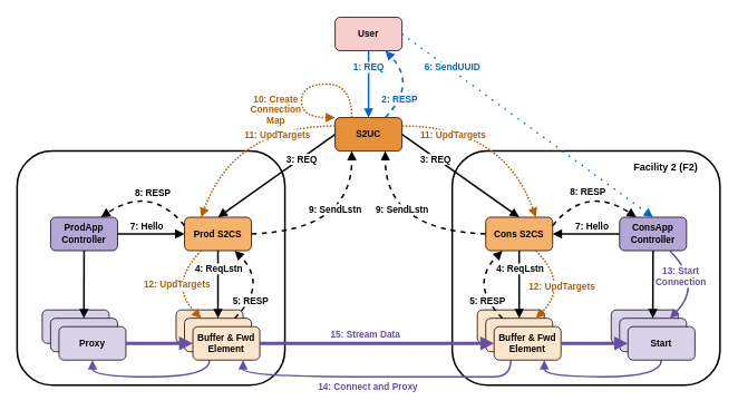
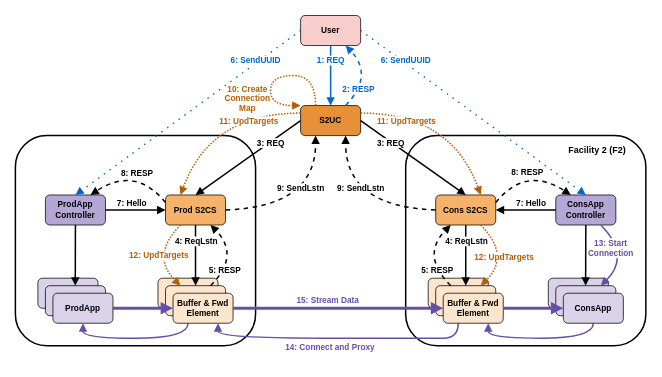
+ <mxCell id="69" value="&lt;b&gt;6: SendUUID&lt;/b&gt;" style="orthogonalLoop=1;jettySize=auto;endArrow=block;endFill=1;strokeWidth=1.9;horizontal=1;verticalAlign=middle;labelBorderColor=none;fontFamily=Helvetica;html=1;labelPosition=center;verticalLabelPosition=middle;align=center;exitX=0;exitY=0.5;exitDx=0;exitDy=0;entryX=0.5;entryY=0;entryDx=0;entryDy=0;dashed=1;dashPattern=1 4;curved=1;strokeColor=#0066CC;fontColor=#0066CC;" parent="1" source="62" target="4" edge="1"><mxGeometry x="-0.612" y="-3" relative="1" as="geometry"><mxPoint as="offset" /><mxPoint x="310" as="sourcePoint" y="-10" /><mxPoint x="190" y="50" as="targetPoint" /><Array as="points" /></mxGeometry></mxCell>
- <mxCell id="7" value="&lt;b style=&quot;font-size: 11px;&quot;&gt;Proxy&lt;/b&gt;" style="rounded=1;whiteSpace=wrap;html=1;fillColor=#d9d2e9ff;fontSize=11;" parent="1" vertex="1"><mxGeometry x="70" y="390" width="80" height="40" as="geometry" /></mxCell>
+ <mxCell id="7" value="&lt;b style=&quot;font-size: 11px;&quot;&gt;ProdApp&lt;/b&gt;" style="rounded=1;whiteSpace=wrap;html=1;fillColor=#d9d2e9ff;fontSize=11;" parent="1" vertex="1"><mxGeometry x="70" y="390" width="80" height="40" as="geometry" /></mxCell>
- <mxCell id="35" value="&lt;b style=&quot;font-size: 11px;&quot;&gt;Start&lt;/b&gt;" style="rounded=1;whiteSpace=wrap;html=1;fillColor=#d9d2e9ff;fontSize=11;" parent="1" vertex="1"><mxGeometry x="750" y="390" width="80" height="40" as="geometry" /></mxCell>
+ <mxCell id="35" value="&lt;b style=&quot;font-size: 11px;&quot;&gt;ConsApp&lt;/b&gt;" style="rounded=1;whiteSpace=wrap;html=1;fillColor=#d9d2e9ff;fontSize=11;" parent="1" vertex="1"><mxGeometry x="750" y="390" width="80" height="40" as="geometry" /></mxCell>
